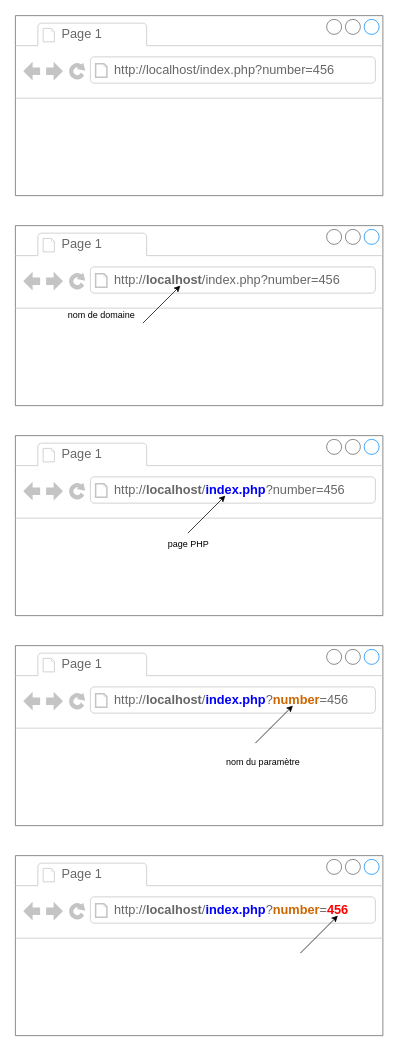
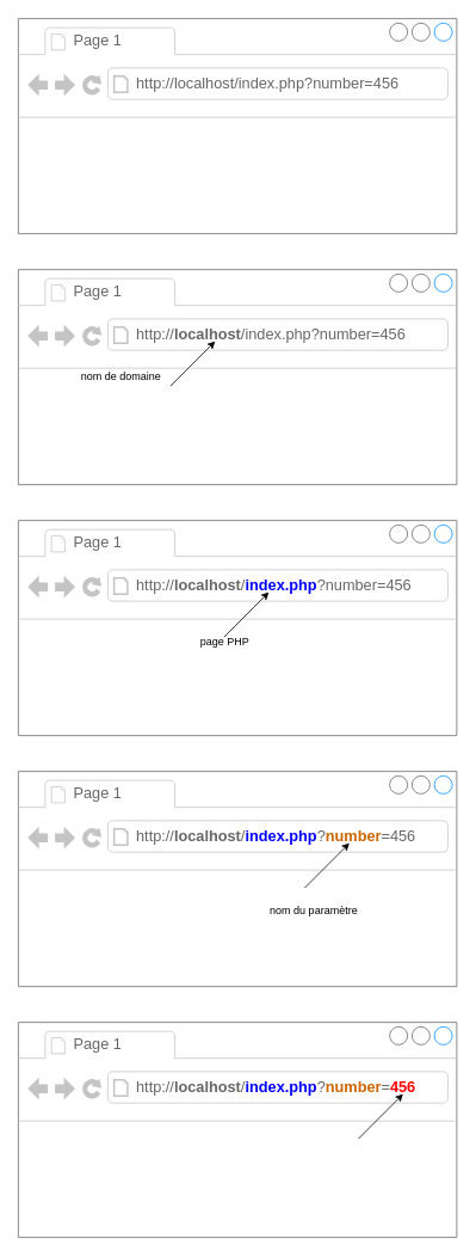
- <mxCell id="13" value="page PHP" style="text;html=1;strokeColor=none;fillColor=none;align=center;verticalAlign=middle;whiteSpace=wrap;rounded=0;" vertex="1" parent="10"><mxGeometry x="181" y="130" width="100" height="30" as="geometry" /></mxCell>
+ <mxCell id="13" value="page PHP" style="text;html=1;strokeColor=none;fillColor=none;align=center;verticalAlign=middle;whiteSpace=wrap;rounded=0;" vertex="1" parent="10"><mxGeometry x="181" y="120" width="100" height="30" as="geometry" /></mxCell>
